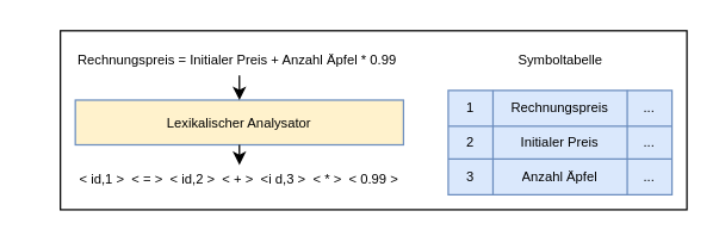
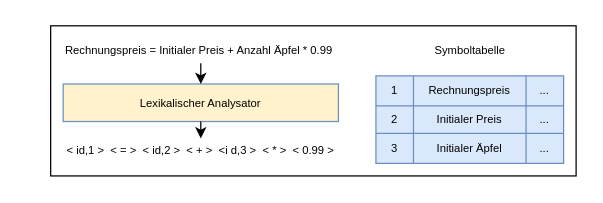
- <mxCell id="19" value="&lt;font style=&quot;font-size: 9px&quot;&gt;Anzahl Äpfel&lt;/font&gt;" style="shape=partialRectangle;html=1;whiteSpace=wrap;connectable=0;fillColor=none;top=0;left=0;bottom=0;right=0;overflow=hidden;fontSize=9;" vertex="1" parent="17"><mxGeometry x="30" width="90" height="24" as="geometry" /></mxCell>
+ <mxCell id="19" value="&lt;font style=&quot;font-size: 9px&quot;&gt;Initialer Äpfel&lt;/font&gt;" style="shape=partialRectangle;html=1;whiteSpace=wrap;connectable=0;fillColor=none;top=0;left=0;bottom=0;right=0;overflow=hidden;fontSize=9;" vertex="1" parent="17"><mxGeometry x="30" width="90" height="24" as="geometry" /></mxCell>
